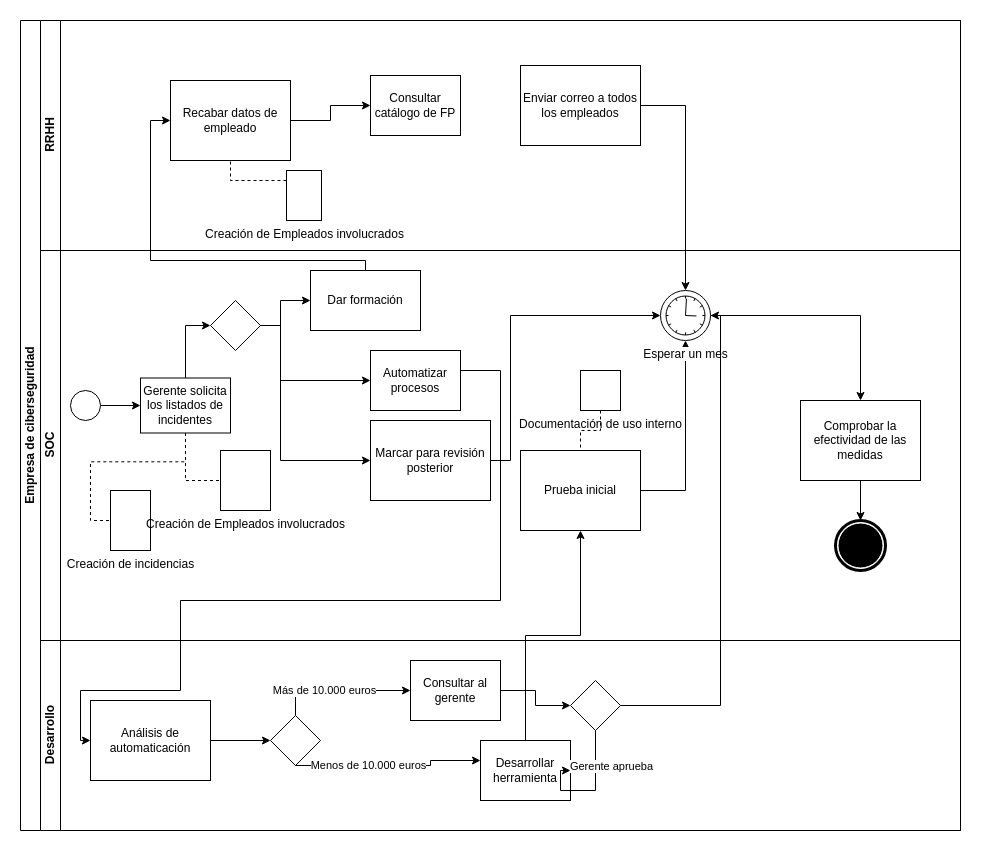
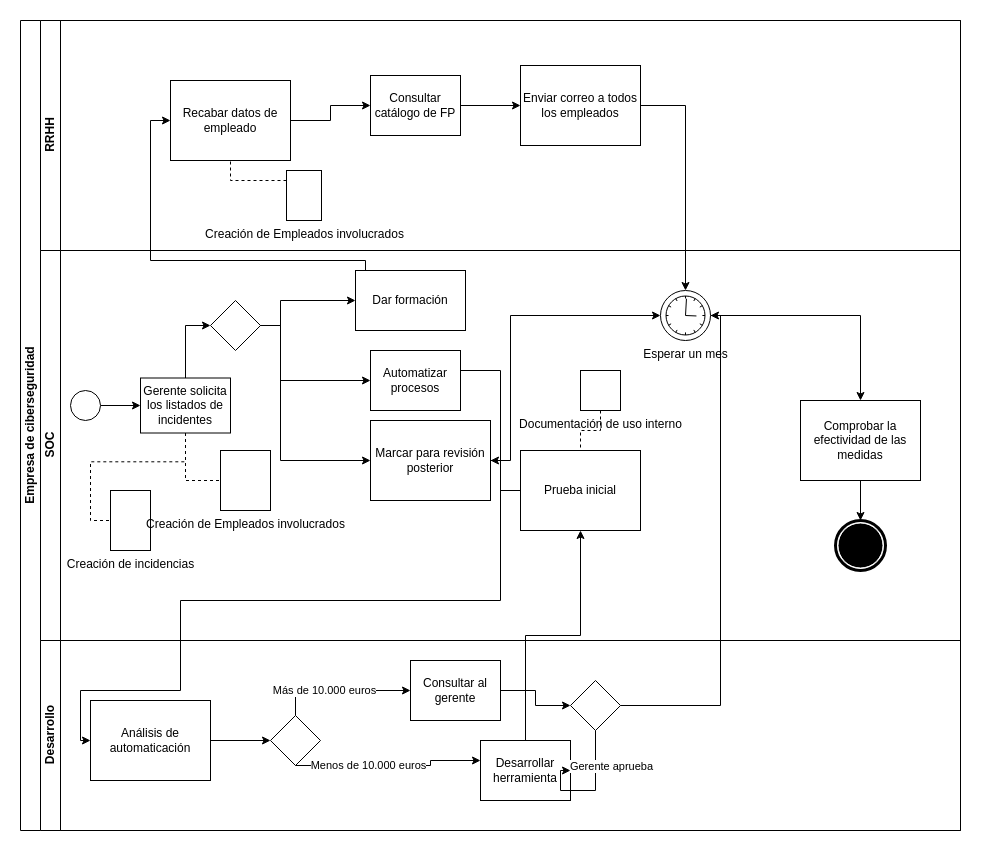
+ <mxCell id="8" style="edgeStyle=orthogonalEdgeStyle;rounded=0;orthogonalLoop=1;jettySize=auto;html=1;entryX=0;entryY=0.5;entryDx=0;entryDy=0;entryPerimeter=0;" edge="1" parent="3" source="9" target="10"><mxGeometry relative="1" as="geometry"><mxPoint x="460" y="85" as="targetPoint" /></mxGeometry></mxCell>
- <mxCell id="24" value="Dar formación" style="points=[[0.25,0,0],[0.5,0,0],[0.75,0,0],[1,0.25,0],[1,0.5,0],[1,0.75,0],[0.75,1,0],[0.5,1,0],[0.25,1,0],[0,0.75,0],[0,0.5,0],[0,0.25,0]];shape=mxgraph.bpmn.task2;whiteSpace=wrap;rectStyle=rounded;size=10;html=1;container=1;expand=0;collapsible=0;taskMarker=abstract;" vertex="1" parent="11"><mxGeometry x="270" y="20" width="110" height="60" as="geometry" /></mxCell>
+ <mxCell id="24" value="Dar formación" style="points=[[0.25,0,0],[0.5,0,0],[0.75,0,0],[1,0.25,0],[1,0.5,0],[1,0.75,0],[0.75,1,0],[0.5,1,0],[0.25,1,0],[0,0.75,0],[0,0.5,0],[0,0.25,0]];shape=mxgraph.bpmn.task2;whiteSpace=wrap;rectStyle=rounded;size=10;html=1;container=1;expand=0;collapsible=0;taskMarker=abstract;" vertex="1" parent="11"><mxGeometry x="315" y="20" width="110" height="60" as="geometry" /></mxCell>
- <mxCell id="27" style="edgeStyle=orthogonalEdgeStyle;rounded=0;orthogonalLoop=1;jettySize=auto;html=1;" edge="1" parent="11" source="28" target="32"><mxGeometry relative="1" as="geometry" /></mxCell>
+ <mxCell id="27" style="edgeStyle=orthogonalEdgeStyle;rounded=0;orthogonalLoop=1;jettySize=auto;html=1;" edge="1" parent="11" source="28" target="23"><mxGeometry relative="1" as="geometry" /></mxCell>
